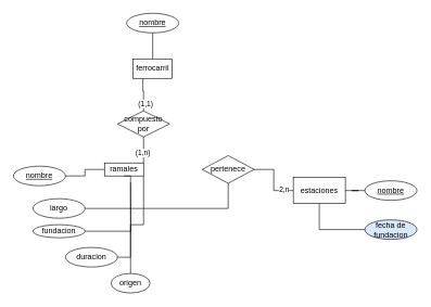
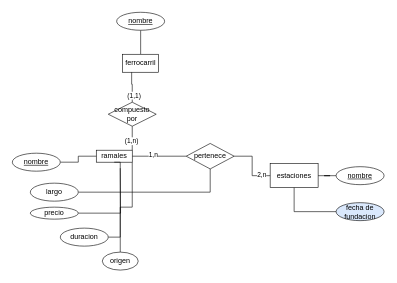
+ <mxCell id="5" style="edgeStyle=orthogonalEdgeStyle;rounded=0;orthogonalLoop=1;jettySize=auto;html=1;exitX=1;exitY=0.5;exitDx=0;exitDy=0;entryX=0;entryY=0.5;entryDx=0;entryDy=0;endArrow=none;endFill=0;" parent="1" source="7" target="30" edge="1"><mxGeometry relative="1" as="geometry" /></mxCell>
+ <mxCell id="6" value="1,n" style="edgeLabel;html=1;align=center;verticalAlign=middle;resizable=0;points=[];" parent="5" vertex="1" connectable="0"><mxGeometry x="-0.244" y="3" relative="1" as="geometry"><mxPoint as="offset" /></mxGeometry></mxCell>
- <mxCell id="15" value="fundacion" style="ellipse;whiteSpace=wrap;html=1;" parent="1" vertex="1"><mxGeometry x="50" y="345" width="80" height="20" as="geometry" /></mxCell>
+ <mxCell id="15" value="precio" style="ellipse;whiteSpace=wrap;html=1;" parent="1" vertex="1"><mxGeometry x="50" y="345" width="80" height="20" as="geometry" /></mxCell>
